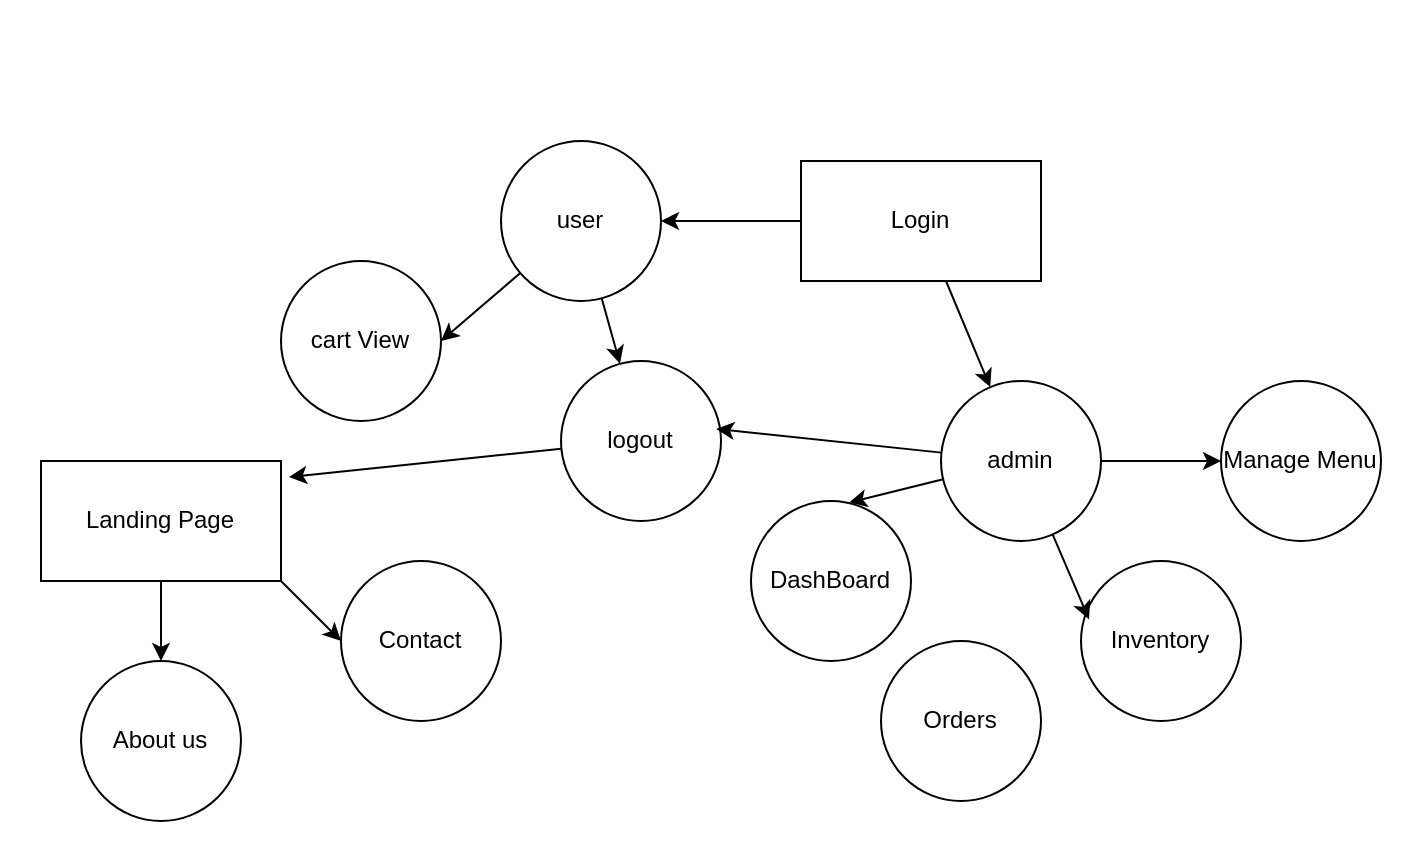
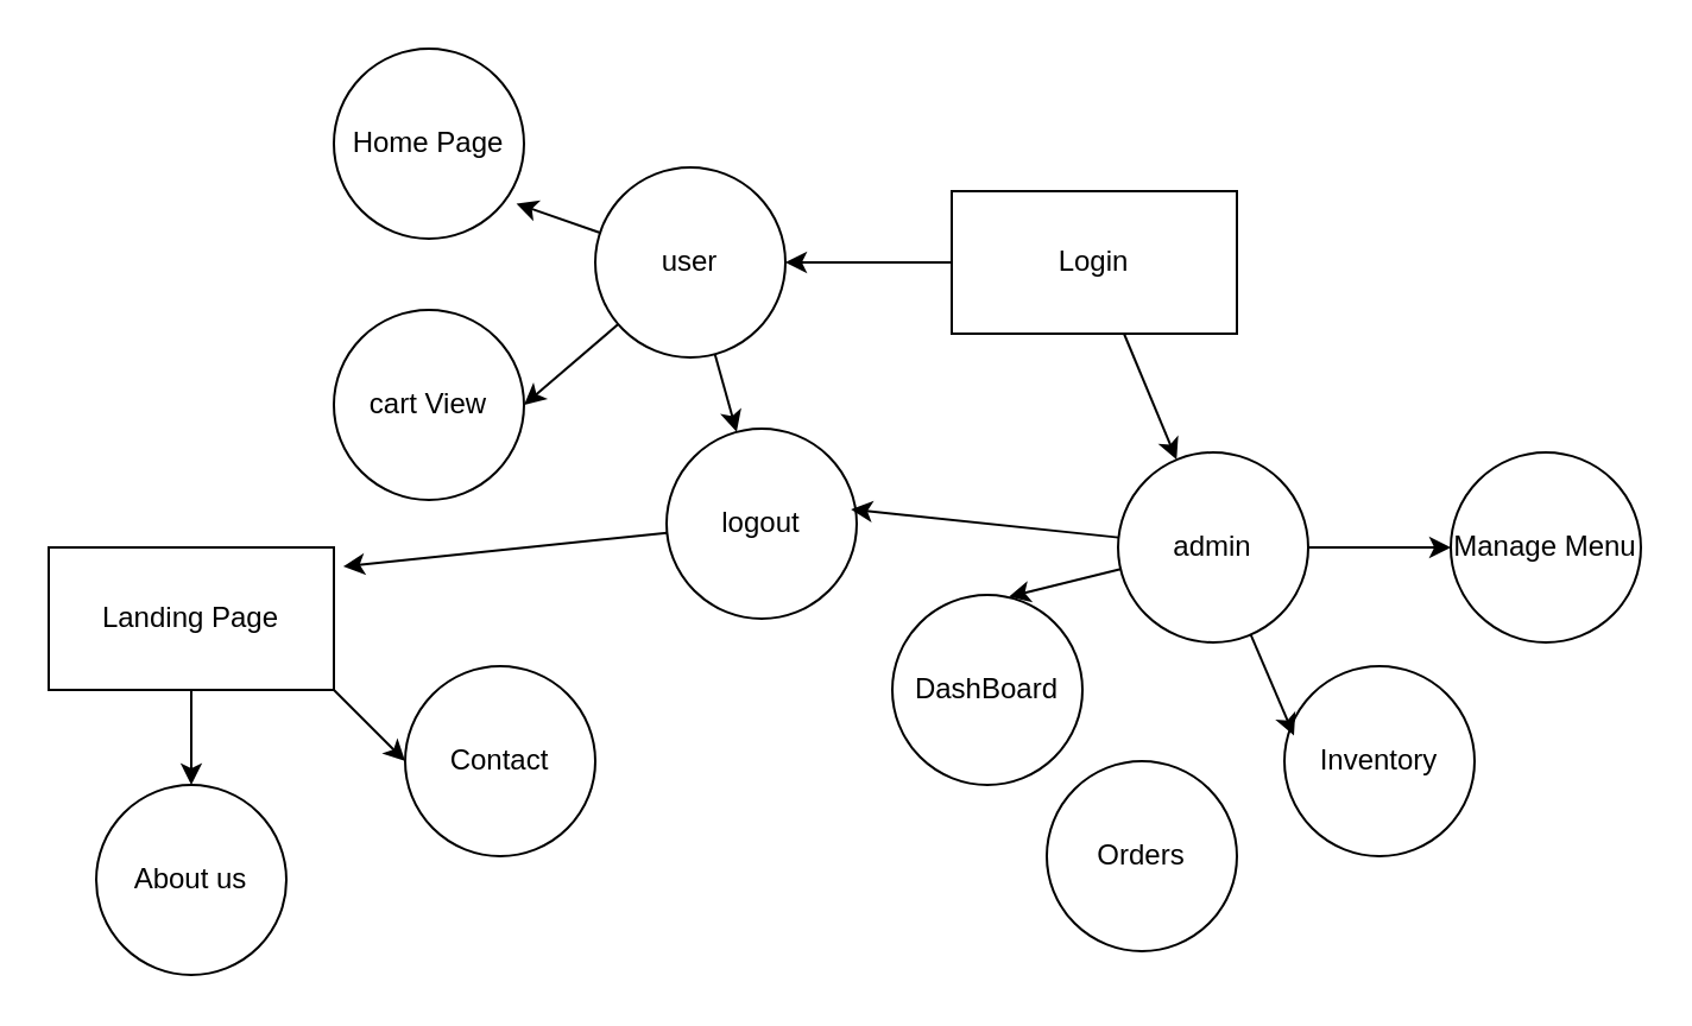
+ <mxCell id="24" value="Home Page" style="ellipse;whiteSpace=wrap;html=1;" vertex="1" parent="1"><mxGeometry x="140" y="20" width="80" height="80" as="geometry" /></mxCell>
+ <mxCell id="26" style="edgeStyle=none;html=1;entryX=0.96;entryY=0.815;entryDx=0;entryDy=0;entryPerimeter=0;" edge="1" parent="1" source="7" target="24"><mxGeometry relative="1" as="geometry" /></mxCell>
